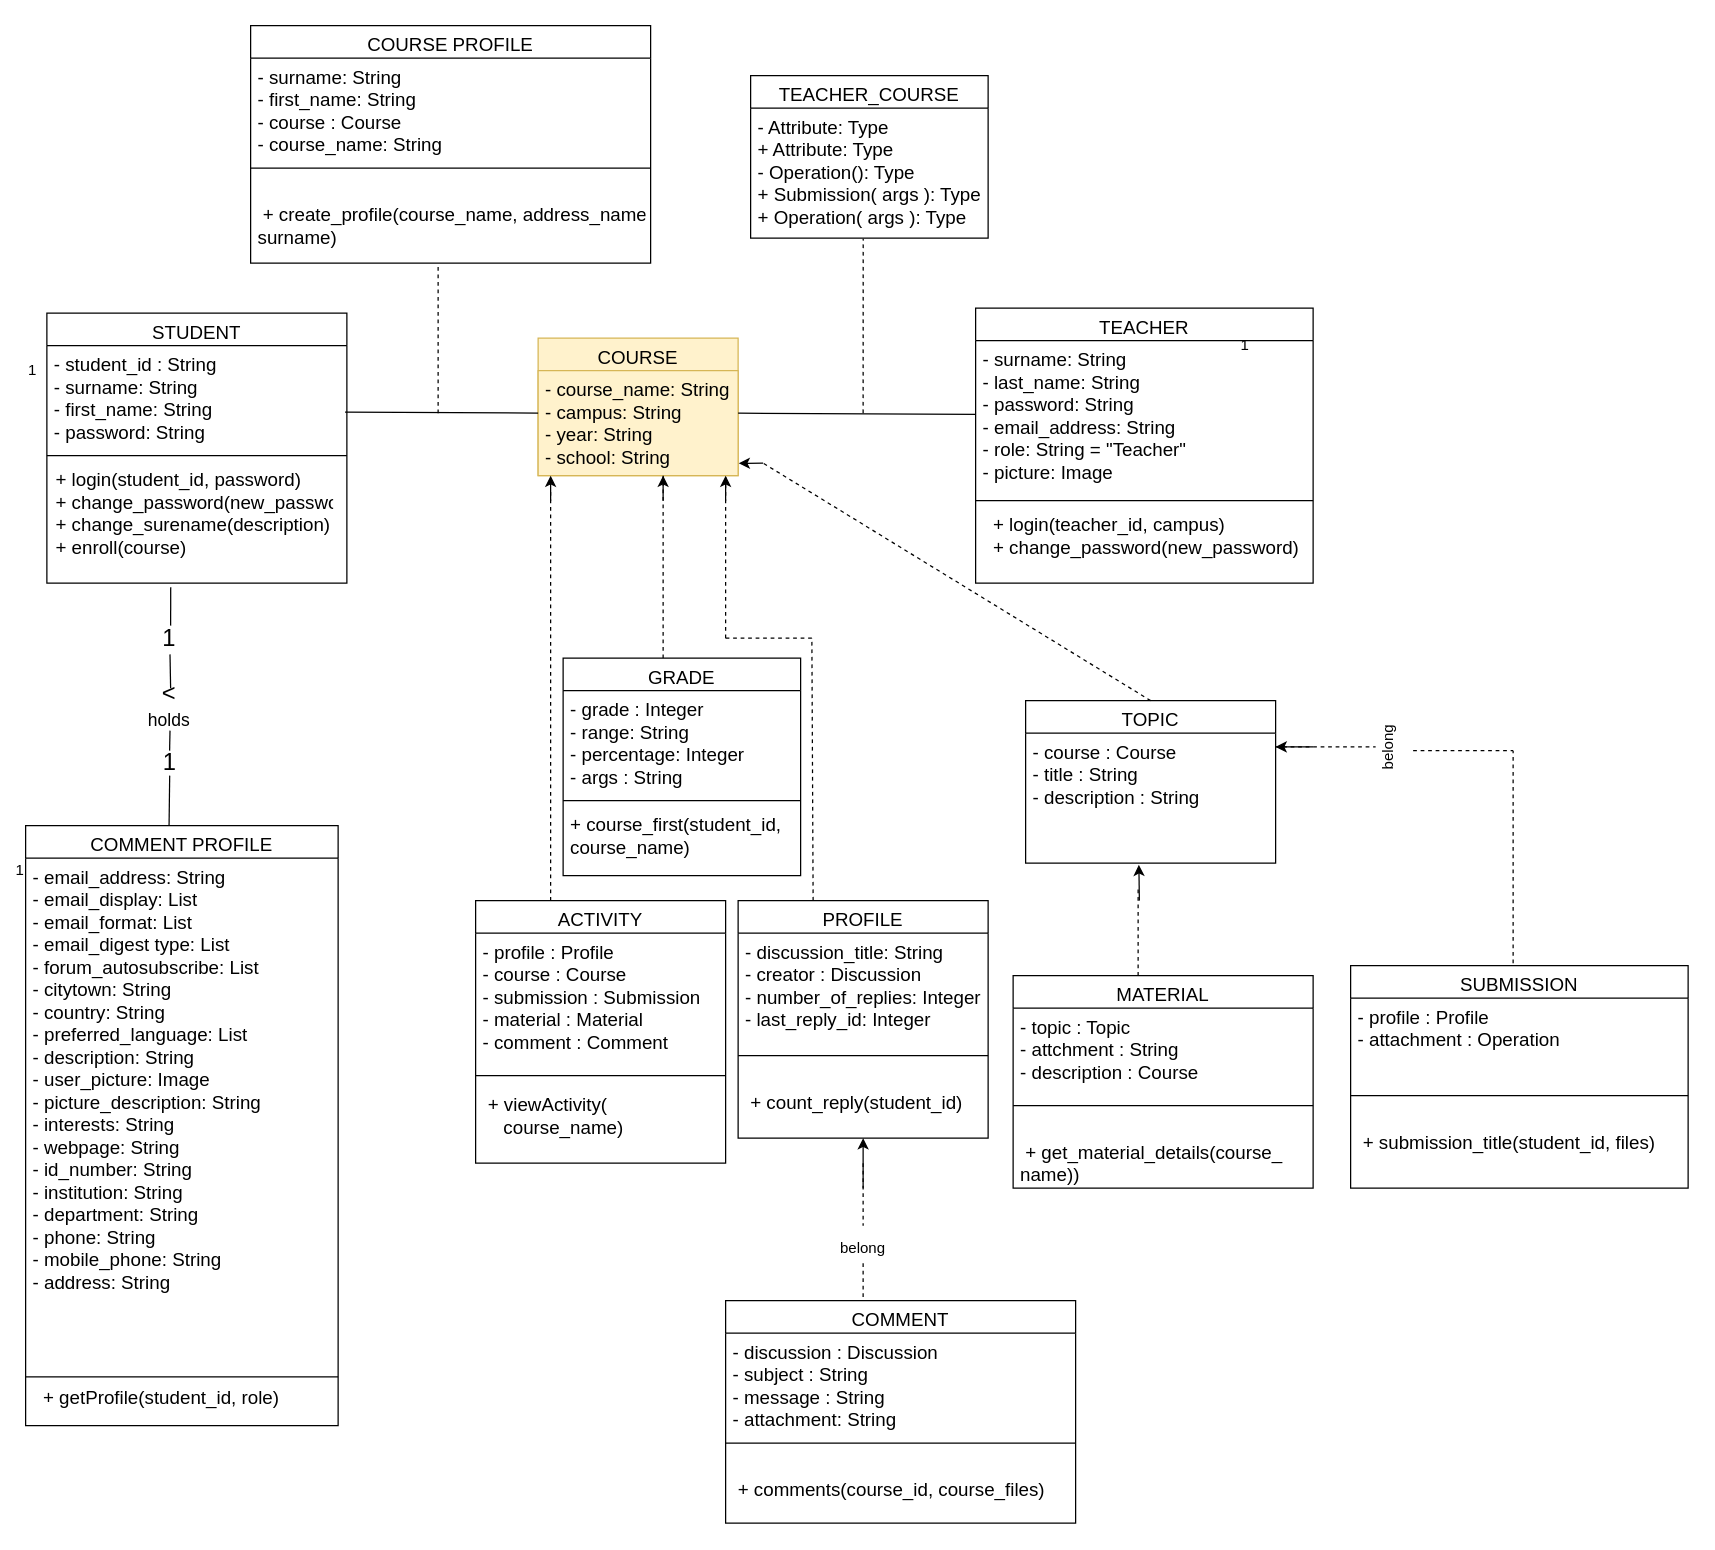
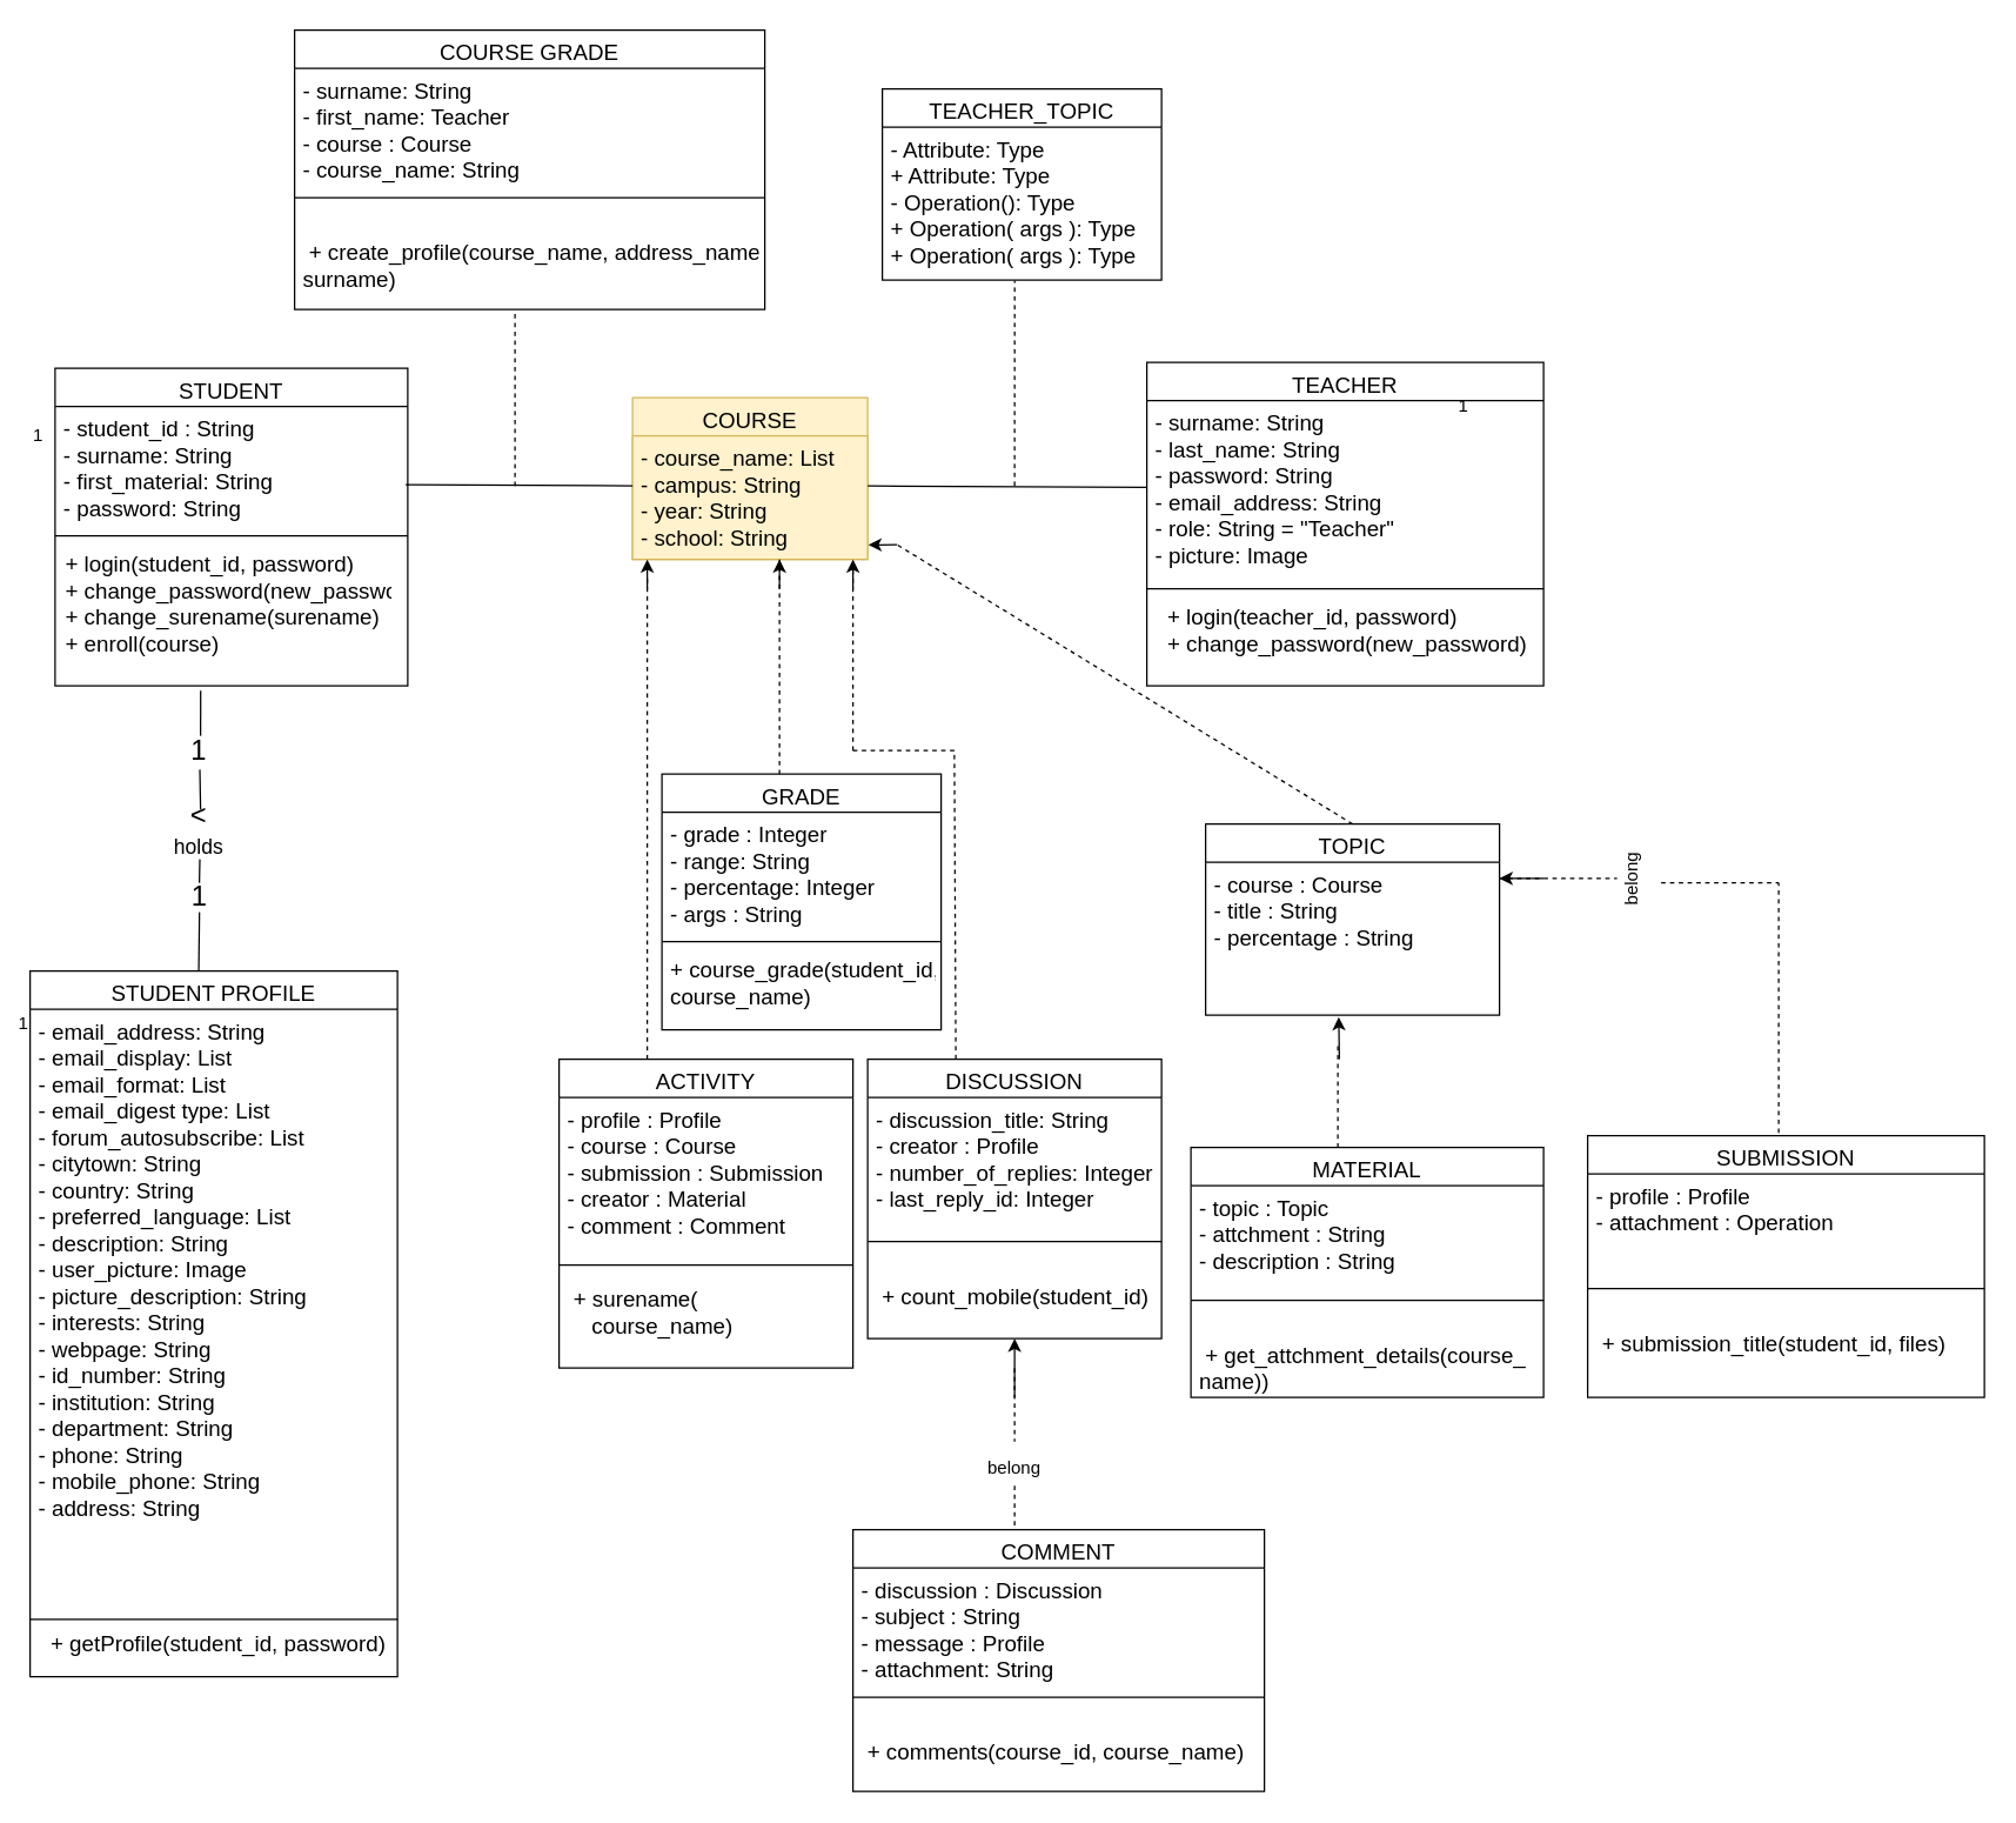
- <mxCell id="78" value="COURSE PROFILE" style="swimlane;fontStyle=0;align=center;verticalAlign=top;childLayout=stackLayout;horizontal=1;startSize=26;horizontalStack=0;resizeParent=1;resizeLast=0;collapsible=1;marginBottom=0;rounded=0;shadow=0;strokeWidth=1;fontSize=15;" vertex="1" parent="1"><mxGeometry x="200" y="20" width="320" height="190" as="geometry"><mxRectangle x="550" y="140" width="160" height="26" as="alternateBounds" /></mxGeometry></mxCell>
+ <mxCell id="78" value="COURSE GRADE" style="swimlane;fontStyle=0;align=center;verticalAlign=top;childLayout=stackLayout;horizontal=1;startSize=26;horizontalStack=0;resizeParent=1;resizeLast=0;collapsible=1;marginBottom=0;rounded=0;shadow=0;strokeWidth=1;fontSize=15;" vertex="1" parent="1"><mxGeometry x="200" y="20" width="320" height="190" as="geometry"><mxRectangle x="550" y="140" width="160" height="26" as="alternateBounds" /></mxGeometry></mxCell>
- <mxCell id="79" value="- surname: String&#10;- first_name: String&#10;- course : Course&#10;- course_name: String" style="text;align=left;verticalAlign=top;spacingLeft=4;spacingRight=4;overflow=hidden;rotatable=0;points=[[0,0.5],[1,0.5]];portConstraint=eastwest;fontSize=15;" vertex="1" parent="78"><mxGeometry y="26" width="320" height="84" as="geometry" /></mxCell>
+ <mxCell id="79" value="- surname: String&#10;- first_name: Teacher&#10;- course : Course&#10;- course_name: String" style="text;align=left;verticalAlign=top;spacingLeft=4;spacingRight=4;overflow=hidden;rotatable=0;points=[[0,0.5],[1,0.5]];portConstraint=eastwest;fontSize=15;" vertex="1" parent="78"><mxGeometry y="26" width="320" height="84" as="geometry" /></mxCell>
- <mxCell id="31" value="TEACHER_COURSE" style="swimlane;fontStyle=0;align=center;verticalAlign=top;childLayout=stackLayout;horizontal=1;startSize=26;horizontalStack=0;resizeParent=1;resizeLast=0;collapsible=1;marginBottom=0;rounded=0;shadow=0;strokeWidth=1;fontSize=15;" vertex="1" parent="1"><mxGeometry x="600" y="60" width="190" height="130" as="geometry"><mxRectangle x="230" y="140" width="160" height="26" as="alternateBounds" /></mxGeometry></mxCell>
+ <mxCell id="31" value="TEACHER_TOPIC" style="swimlane;fontStyle=0;align=center;verticalAlign=top;childLayout=stackLayout;horizontal=1;startSize=26;horizontalStack=0;resizeParent=1;resizeLast=0;collapsible=1;marginBottom=0;rounded=0;shadow=0;strokeWidth=1;fontSize=15;" vertex="1" parent="1"><mxGeometry x="600" y="60" width="190" height="130" as="geometry"><mxRectangle x="230" y="140" width="160" height="26" as="alternateBounds" /></mxGeometry></mxCell>
- <mxCell id="32" value="-  Attribute: Type&#10;+ Attribute: Type&#10;-  Operation(): Type&#10;+ Submission( args ): Type&#10;+ Operation( args ): Type" style="text;align=left;verticalAlign=top;spacingLeft=4;spacingRight=4;overflow=hidden;rotatable=0;points=[[0,0.5],[1,0.5]];portConstraint=eastwest;fontSize=15;" vertex="1" parent="31"><mxGeometry y="26" width="190" height="104" as="geometry" /></mxCell>
+ <mxCell id="32" value="-  Attribute: Type&#10;+ Attribute: Type&#10;-  Operation(): Type&#10;+ Operation( args ): Type&#10;+ Operation( args ): Type" style="text;align=left;verticalAlign=top;spacingLeft=4;spacingRight=4;overflow=hidden;rotatable=0;points=[[0,0.5],[1,0.5]];portConstraint=eastwest;fontSize=15;" vertex="1" parent="31"><mxGeometry y="26" width="190" height="104" as="geometry" /></mxCell>
- <mxCell id="6" value="- student_id : String&#10;- surname: String&#10;- first_name: String&#10;- password: String" style="text;align=left;verticalAlign=top;spacingLeft=4;spacingRight=4;overflow=hidden;rotatable=0;points=[[0,0.5],[1,0.5]];portConstraint=eastwest;fontSize=15;" vertex="1" parent="5"><mxGeometry y="26" width="240" height="84" as="geometry" /></mxCell>
+ <mxCell id="6" value="- student_id : String&#10;- surname: String&#10;- first_material: String&#10;- password: String" style="text;align=left;verticalAlign=top;spacingLeft=4;spacingRight=4;overflow=hidden;rotatable=0;points=[[0,0.5],[1,0.5]];portConstraint=eastwest;fontSize=15;" vertex="1" parent="5"><mxGeometry y="26" width="240" height="84" as="geometry" /></mxCell>
- <mxCell id="3" value="- course_name: String&#10;- campus: String&#10;- year: String&#10;- school: String" style="text;align=left;verticalAlign=top;spacingLeft=4;spacingRight=4;overflow=hidden;rotatable=0;points=[[0,0.5],[1,0.5]];portConstraint=eastwest;fontSize=15;fillColor=#fff2cc;strokeColor=#d6b656;" parent="2" vertex="1"><mxGeometry y="26" width="160" height="84" as="geometry" /></mxCell>
+ <mxCell id="3" value="- course_name: List&#10;- campus: String&#10;- year: String&#10;- school: String" style="text;align=left;verticalAlign=top;spacingLeft=4;spacingRight=4;overflow=hidden;rotatable=0;points=[[0,0.5],[1,0.5]];portConstraint=eastwest;fontSize=15;fillColor=#fff2cc;strokeColor=#d6b656;" parent="2" vertex="1"><mxGeometry y="26" width="160" height="84" as="geometry" /></mxCell>
- <mxCell id="9" value="  + login(student_id, password)&#10;  + change_password(new_password)&#10;  + change_surename(description)&#10;  + enroll(course)" style="text;align=left;verticalAlign=top;spacingLeft=4;spacingRight=4;overflow=hidden;rotatable=0;points=[[0,0.5],[1,0.5]];portConstraint=eastwest;fontSize=15;" vertex="1" parent="1"><mxGeometry x="30" y="368" width="240" height="102" as="geometry" /></mxCell>
+ <mxCell id="9" value="  + login(student_id, password)&#10;  + change_password(new_password)&#10;  + change_surename(surename)&#10;  + enroll(course)" style="text;align=left;verticalAlign=top;spacingLeft=4;spacingRight=4;overflow=hidden;rotatable=0;points=[[0,0.5],[1,0.5]];portConstraint=eastwest;fontSize=15;" vertex="1" parent="1"><mxGeometry x="30" y="368" width="240" height="102" as="geometry" /></mxCell>
- <mxCell id="55" value="  + login(teacher_id, campus)&#10;  + change_password(new_password)&#10;" style="text;align=left;verticalAlign=top;spacingLeft=4;spacingRight=4;overflow=hidden;rotatable=0;points=[[0,0.5],[1,0.5]];portConstraint=eastwest;fontSize=15;" vertex="1" parent="52"><mxGeometry y="158" width="270" height="42" as="geometry" /></mxCell>
+ <mxCell id="55" value="  + login(teacher_id, password)&#10;  + change_password(new_password)&#10;" style="text;align=left;verticalAlign=top;spacingLeft=4;spacingRight=4;overflow=hidden;rotatable=0;points=[[0,0.5],[1,0.5]];portConstraint=eastwest;fontSize=15;" vertex="1" parent="52"><mxGeometry y="158" width="270" height="42" as="geometry" /></mxCell>
- <mxCell id="38" value="- course : Course&#10;- title : String&#10;- description : String" style="text;align=left;verticalAlign=top;spacingLeft=4;spacingRight=4;overflow=hidden;rotatable=0;points=[[0,0.5],[1,0.5]];portConstraint=eastwest;fontSize=15;" vertex="1" parent="37"><mxGeometry y="26" width="200" height="104" as="geometry" /></mxCell>
+ <mxCell id="38" value="- course : Course&#10;- title : String&#10;- percentage : String" style="text;align=left;verticalAlign=top;spacingLeft=4;spacingRight=4;overflow=hidden;rotatable=0;points=[[0,0.5],[1,0.5]];portConstraint=eastwest;fontSize=15;" vertex="1" parent="37"><mxGeometry y="26" width="200" height="104" as="geometry" /></mxCell>
- <mxCell id="85" value="+ course_first(student_id, &#10;course_name)&#10;" style="text;align=left;verticalAlign=top;spacingLeft=4;spacingRight=4;overflow=hidden;rotatable=0;points=[[0,0.5],[1,0.5]];portConstraint=eastwest;fontSize=15;" vertex="1" parent="82"><mxGeometry y="118" width="190" height="52" as="geometry" /></mxCell>
+ <mxCell id="85" value="+ course_grade(student_id, &#10;course_name)&#10;" style="text;align=left;verticalAlign=top;spacingLeft=4;spacingRight=4;overflow=hidden;rotatable=0;points=[[0,0.5],[1,0.5]];portConstraint=eastwest;fontSize=15;" vertex="1" parent="82"><mxGeometry y="118" width="190" height="52" as="geometry" /></mxCell>
- <mxCell id="16" value="COMMENT PROFILE" style="swimlane;fontStyle=0;align=center;verticalAlign=top;childLayout=stackLayout;horizontal=1;startSize=26;horizontalStack=0;resizeParent=1;resizeLast=0;collapsible=1;marginBottom=0;rounded=0;shadow=0;strokeWidth=1;fontSize=15;" vertex="1" parent="1"><mxGeometry x="20" y="660" width="250" height="480" as="geometry"><mxRectangle x="550" y="140" width="160" height="26" as="alternateBounds" /></mxGeometry></mxCell>
+ <mxCell id="16" value="STUDENT PROFILE" style="swimlane;fontStyle=0;align=center;verticalAlign=top;childLayout=stackLayout;horizontal=1;startSize=26;horizontalStack=0;resizeParent=1;resizeLast=0;collapsible=1;marginBottom=0;rounded=0;shadow=0;strokeWidth=1;fontSize=15;" vertex="1" parent="1"><mxGeometry x="20" y="660" width="250" height="480" as="geometry"><mxRectangle x="550" y="140" width="160" height="26" as="alternateBounds" /></mxGeometry></mxCell>
- <mxCell id="57" value="PROFILE" style="swimlane;fontStyle=0;align=center;verticalAlign=top;childLayout=stackLayout;horizontal=1;startSize=26;horizontalStack=0;resizeParent=1;resizeLast=0;collapsible=1;marginBottom=0;rounded=0;shadow=0;strokeWidth=1;fontSize=15;" vertex="1" parent="1"><mxGeometry x="590" y="720" width="200" height="190" as="geometry"><mxRectangle x="550" y="140" width="160" height="26" as="alternateBounds" /></mxGeometry></mxCell>
+ <mxCell id="57" value="DISCUSSION" style="swimlane;fontStyle=0;align=center;verticalAlign=top;childLayout=stackLayout;horizontal=1;startSize=26;horizontalStack=0;resizeParent=1;resizeLast=0;collapsible=1;marginBottom=0;rounded=0;shadow=0;strokeWidth=1;fontSize=15;" vertex="1" parent="1"><mxGeometry x="590" y="720" width="200" height="190" as="geometry"><mxRectangle x="550" y="140" width="160" height="26" as="alternateBounds" /></mxGeometry></mxCell>
- <mxCell id="26" value="- profile : Profile&#10;- course : Course&#10;- submission : Submission&#10;- material : Material&#10;- comment : Comment" style="text;align=left;verticalAlign=top;spacingLeft=4;spacingRight=4;overflow=hidden;rotatable=0;points=[[0,0.5],[1,0.5]];portConstraint=eastwest;fontSize=15;" vertex="1" parent="25"><mxGeometry y="26" width="200" height="104" as="geometry" /></mxCell>
+ <mxCell id="26" value="- profile : Profile&#10;- course : Course&#10;- submission : Submission&#10;- creator : Material&#10;- comment : Comment" style="text;align=left;verticalAlign=top;spacingLeft=4;spacingRight=4;overflow=hidden;rotatable=0;points=[[0,0.5],[1,0.5]];portConstraint=eastwest;fontSize=15;" vertex="1" parent="25"><mxGeometry y="26" width="200" height="104" as="geometry" /></mxCell>
- <mxCell id="58" value="- discussion_title: String&#10;- creator : Discussion&#10;- number_of_replies: Integer&#10;- last_reply_id: Integer&#10;&#10;" style="text;align=left;verticalAlign=top;spacingLeft=4;spacingRight=4;overflow=hidden;rotatable=0;points=[[0,0.5],[1,0.5]];portConstraint=eastwest;fontSize=15;" vertex="1" parent="57"><mxGeometry y="26" width="200" height="94" as="geometry" /></mxCell>
+ <mxCell id="58" value="- discussion_title: String&#10;- creator : Profile&#10;- number_of_replies: Integer&#10;- last_reply_id: Integer&#10;&#10;" style="text;align=left;verticalAlign=top;spacingLeft=4;spacingRight=4;overflow=hidden;rotatable=0;points=[[0,0.5],[1,0.5]];portConstraint=eastwest;fontSize=15;" vertex="1" parent="57"><mxGeometry y="26" width="200" height="94" as="geometry" /></mxCell>
- <mxCell id="64" value="- topic : Topic&#10;- attchment : String&#10;- description : Course" style="text;align=left;verticalAlign=top;spacingLeft=4;spacingRight=4;overflow=hidden;rotatable=0;points=[[0,0.5],[1,0.5]];portConstraint=eastwest;fontSize=15;" vertex="1" parent="63"><mxGeometry y="26" width="240" height="74" as="geometry" /></mxCell>
+ <mxCell id="64" value="- topic : Topic&#10;- attchment : String&#10;- description : String" style="text;align=left;verticalAlign=top;spacingLeft=4;spacingRight=4;overflow=hidden;rotatable=0;points=[[0,0.5],[1,0.5]];portConstraint=eastwest;fontSize=15;" vertex="1" parent="63"><mxGeometry y="26" width="240" height="74" as="geometry" /></mxCell>
- <mxCell id="60" value="&#10; + count_reply(student_id)&#10;" style="text;align=left;verticalAlign=top;spacingLeft=4;spacingRight=4;overflow=hidden;rotatable=0;points=[[0,0.5],[1,0.5]];portConstraint=eastwest;fontSize=15;" vertex="1" parent="57"><mxGeometry y="128" width="200" height="62" as="geometry" /></mxCell>
+ <mxCell id="60" value="&#10; + count_mobile(student_id)&#10;" style="text;align=left;verticalAlign=top;spacingLeft=4;spacingRight=4;overflow=hidden;rotatable=0;points=[[0,0.5],[1,0.5]];portConstraint=eastwest;fontSize=15;" vertex="1" parent="57"><mxGeometry y="128" width="200" height="62" as="geometry" /></mxCell>
- <mxCell id="28" value="&#10; + viewActivity(&#10;    course_name)&#10;" style="text;align=left;verticalAlign=top;spacingLeft=4;spacingRight=4;overflow=hidden;rotatable=0;points=[[0,0.5],[1,0.5]];portConstraint=eastwest;fontSize=15;" vertex="1" parent="25"><mxGeometry y="130" width="200" height="70" as="geometry" /></mxCell>
+ <mxCell id="28" value="&#10; + surename(&#10;    course_name)&#10;" style="text;align=left;verticalAlign=top;spacingLeft=4;spacingRight=4;overflow=hidden;rotatable=0;points=[[0,0.5],[1,0.5]];portConstraint=eastwest;fontSize=15;" vertex="1" parent="25"><mxGeometry y="130" width="200" height="70" as="geometry" /></mxCell>
- <mxCell id="66" value="&#10; + get_material_details(course_&#10;name))&#10;" style="text;align=left;verticalAlign=top;spacingLeft=4;spacingRight=4;overflow=hidden;rotatable=0;points=[[0,0.5],[1,0.5]];portConstraint=eastwest;fontSize=15;" vertex="1" parent="63"><mxGeometry y="108" width="240" height="62" as="geometry" /></mxCell>
+ <mxCell id="66" value="&#10; + get_attchment_details(course_&#10;name))&#10;" style="text;align=left;verticalAlign=top;spacingLeft=4;spacingRight=4;overflow=hidden;rotatable=0;points=[[0,0.5],[1,0.5]];portConstraint=eastwest;fontSize=15;" vertex="1" parent="63"><mxGeometry y="108" width="240" height="62" as="geometry" /></mxCell>
- <mxCell id="75" value="- discussion : Discussion&#10;- subject : String&#10;- message : String&#10;- attachment: String" style="text;align=left;verticalAlign=top;spacingLeft=4;spacingRight=4;overflow=hidden;rotatable=0;points=[[0,0.5],[1,0.5]];portConstraint=eastwest;fontSize=15;" vertex="1" parent="74"><mxGeometry y="26" width="280" height="84" as="geometry" /></mxCell>
+ <mxCell id="75" value="- discussion : Discussion&#10;- subject : String&#10;- message : Profile&#10;- attachment: String" style="text;align=left;verticalAlign=top;spacingLeft=4;spacingRight=4;overflow=hidden;rotatable=0;points=[[0,0.5],[1,0.5]];portConstraint=eastwest;fontSize=15;" vertex="1" parent="74"><mxGeometry y="26" width="280" height="84" as="geometry" /></mxCell>
- <mxCell id="19" value="  + getProfile(student_id, role)&#10;" style="text;align=left;verticalAlign=top;spacingLeft=4;spacingRight=4;overflow=hidden;rotatable=0;points=[[0,0.5],[1,0.5]];portConstraint=eastwest;fontSize=15;" vertex="1" parent="16"><mxGeometry y="442" width="250" height="38" as="geometry" /></mxCell>
+ <mxCell id="19" value="  + getProfile(student_id, password)&#10;" style="text;align=left;verticalAlign=top;spacingLeft=4;spacingRight=4;overflow=hidden;rotatable=0;points=[[0,0.5],[1,0.5]];portConstraint=eastwest;fontSize=15;" vertex="1" parent="16"><mxGeometry y="442" width="250" height="38" as="geometry" /></mxCell>
- <mxCell id="77" value="&#10; + comments(course_id, course_files)&#10;" style="text;align=left;verticalAlign=top;spacingLeft=4;spacingRight=4;overflow=hidden;rotatable=0;points=[[0,0.5],[1,0.5]];portConstraint=eastwest;fontSize=15;" vertex="1" parent="74"><mxGeometry y="118" width="280" height="52" as="geometry" /></mxCell>
+ <mxCell id="77" value="&#10; + comments(course_id, course_name)&#10;" style="text;align=left;verticalAlign=top;spacingLeft=4;spacingRight=4;overflow=hidden;rotatable=0;points=[[0,0.5],[1,0.5]];portConstraint=eastwest;fontSize=15;" vertex="1" parent="74"><mxGeometry y="118" width="280" height="52" as="geometry" /></mxCell>
